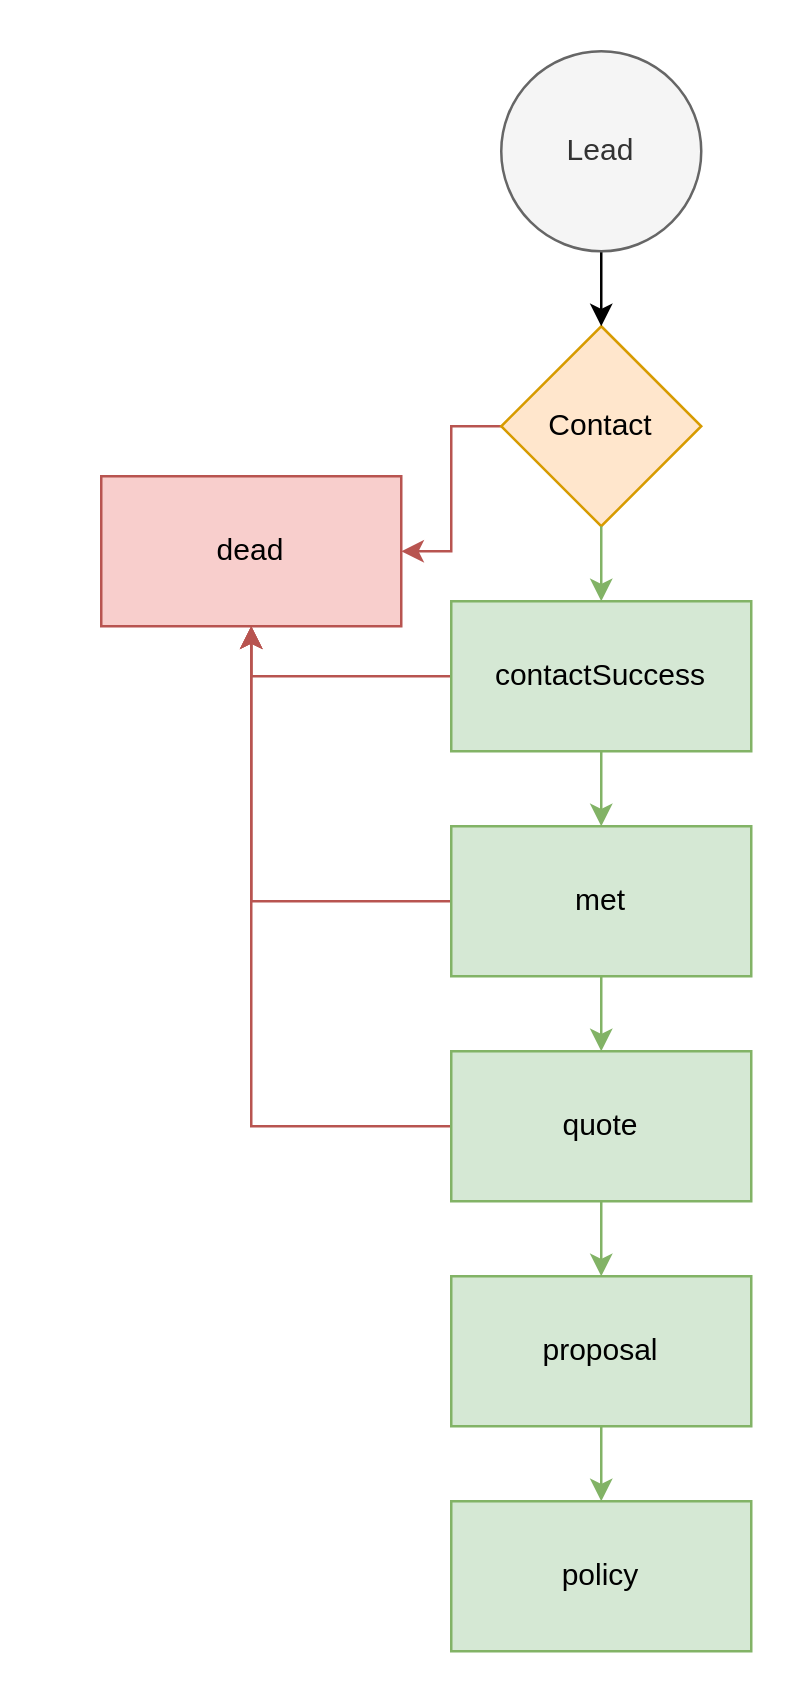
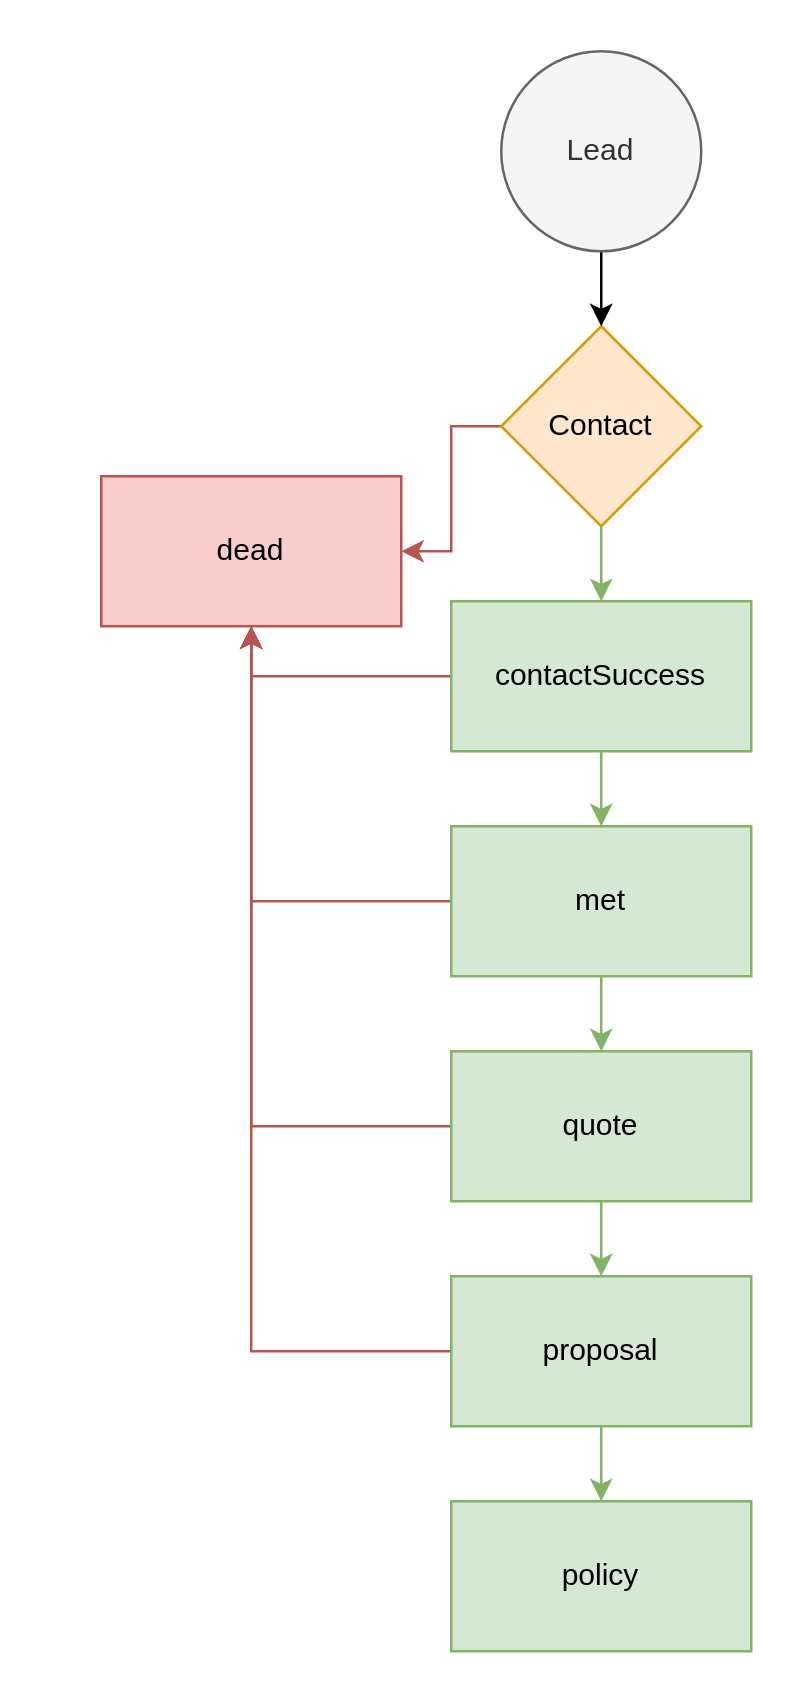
+ <mxCell id="19" style="edgeStyle=orthogonalEdgeStyle;rounded=0;orthogonalLoop=1;jettySize=auto;html=1;entryX=0.5;entryY=1;entryDx=0;entryDy=0;fillColor=#f8cecc;strokeColor=#b85450;" edge="1" parent="2" source="20" target="4"><mxGeometry relative="1" as="geometry" /></mxCell>
